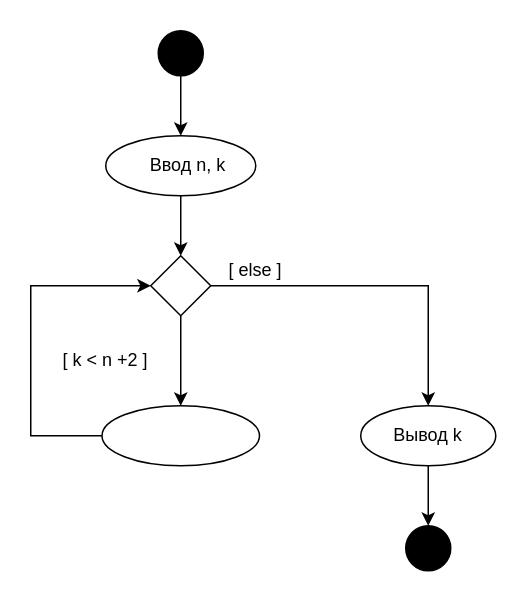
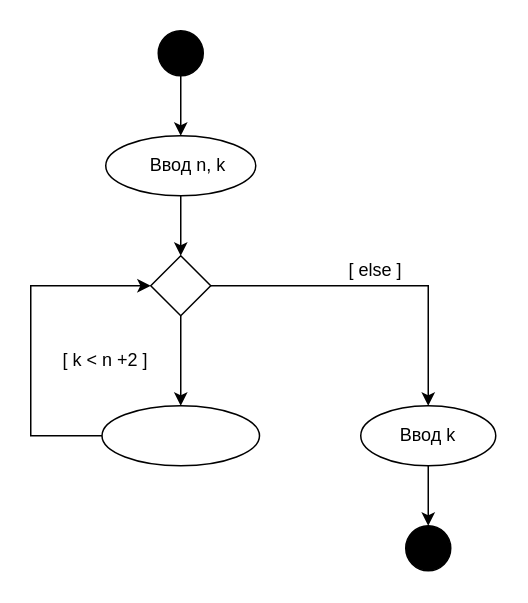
- <mxCell id="15" value="[ else ]" style="text;html=1;strokeColor=none;fillColor=none;align=center;verticalAlign=middle;whiteSpace=wrap;rounded=0;" vertex="1" parent="1"><mxGeometry x="150" y="170" width="40" height="20" as="geometry" /></mxCell>
+ <mxCell id="15" value="[ else ]" style="text;html=1;strokeColor=none;fillColor=none;align=center;verticalAlign=middle;whiteSpace=wrap;rounded=0;" vertex="1" parent="1"><mxGeometry x="230" y="170" width="40" height="20" as="geometry" /></mxCell>
- <mxCell id="16" value="Вывод k" style="text;html=1;strokeColor=none;fillColor=none;align=center;verticalAlign=middle;whiteSpace=wrap;rounded=0;" vertex="1" parent="1"><mxGeometry x="250" y="280" width="70" height="20" as="geometry" /></mxCell>
+ <mxCell id="16" value="Ввод k" style="text;html=1;strokeColor=none;fillColor=none;align=center;verticalAlign=middle;whiteSpace=wrap;rounded=0;" vertex="1" parent="1"><mxGeometry x="250" y="280" width="70" height="20" as="geometry" /></mxCell>
